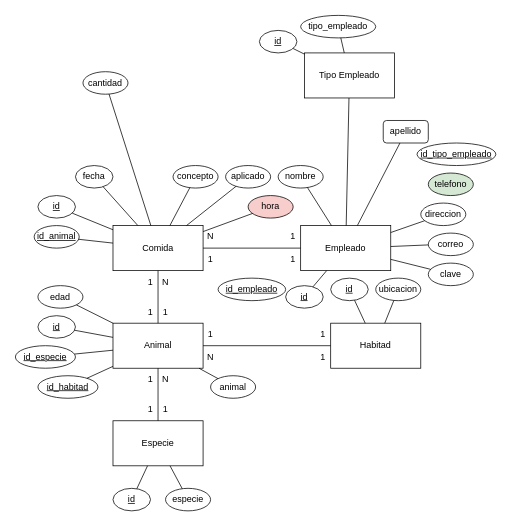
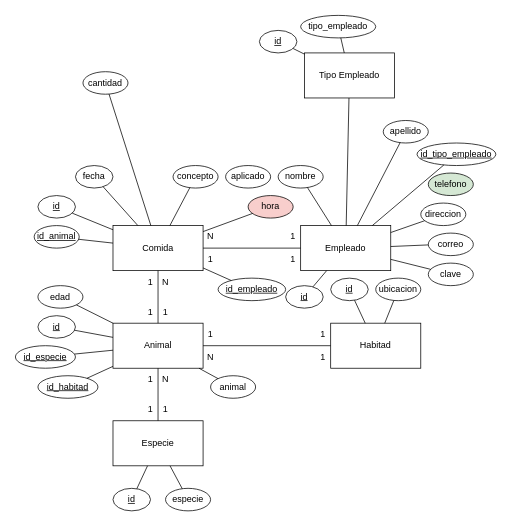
- <mxCell id="62" value="apellido" style="whiteSpace=wrap;html=1;rounded=1;" parent="1" vertex="1"><mxGeometry x="510" y="160" width="60" height="30" as="geometry" /></mxCell>
+ <mxCell id="62" value="apellido" style="ellipse;whiteSpace=wrap;html=1;" parent="1" vertex="1"><mxGeometry x="510" y="160" width="60" height="30" as="geometry" /></mxCell>
+ <mxCell id="76" value="" style="endArrow=none;html=1;" edge="1" parent="1" source="54" target="75"><mxGeometry width="50" height="50" relative="1" as="geometry"><mxPoint x="485.481" y="310" as="sourcePoint" /><mxPoint x="542.492" y="199.523" as="targetPoint" /></mxGeometry></mxCell>
- <mxCell id="24" value="" style="endArrow=none;html=1;" parent="1" source="4" target="9" edge="1"><mxGeometry width="50" height="50" relative="1" as="geometry"><mxPoint x="213.171" y="330" as="sourcePoint" /><mxPoint x="166.852" y="278.207" as="targetPoint" /></mxGeometry></mxCell>
+ <mxCell id="60" value="" style="endArrow=none;html=1;" parent="1" source="53" target="4" edge="1"><mxGeometry width="50" height="50" relative="1" as="geometry"><mxPoint x="280" y="318" as="sourcePoint" /><mxPoint x="345.808" y="293.87" as="targetPoint" /></mxGeometry></mxCell>
